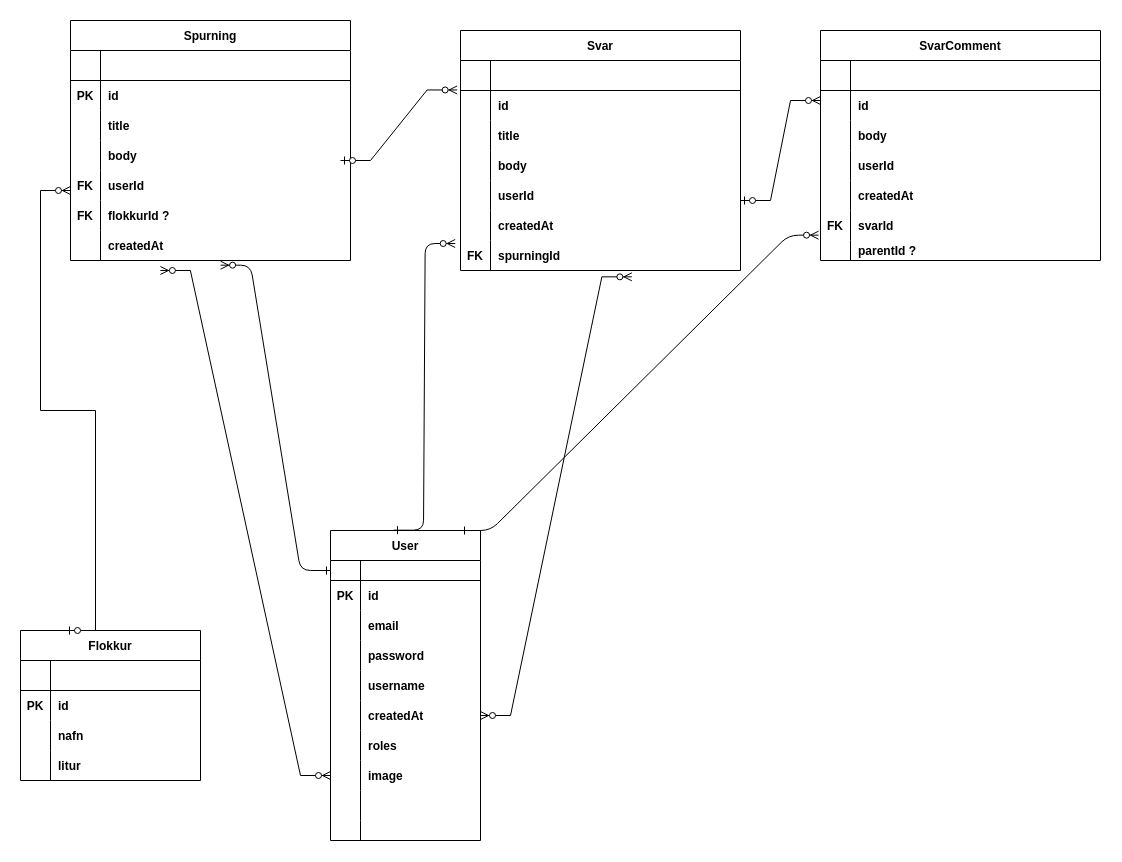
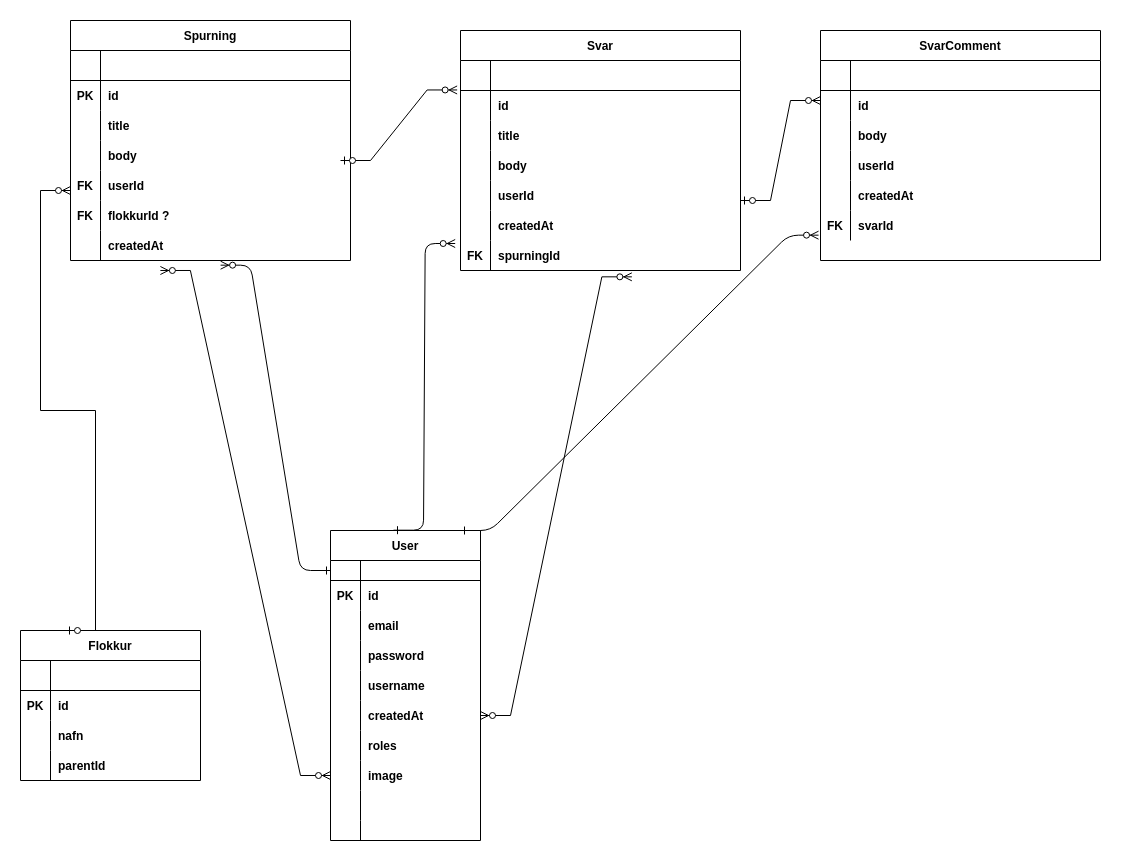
- <mxCell id="98" value="parentId ?" style="shape=partialRectangle;overflow=hidden;connectable=0;fillColor=none;top=0;left=0;bottom=0;right=0;align=left;spacingLeft=6;fontStyle=1" vertex="1" parent="96"><mxGeometry x="30" width="250" height="20" as="geometry"><mxRectangle width="250" height="20" as="alternateBounds" /></mxGeometry></mxCell>
- <mxCell id="111" value="litur" style="shape=partialRectangle;connectable=0;fillColor=none;top=0;left=0;bottom=0;right=0;align=left;spacingLeft=6;overflow=hidden;fontStyle=1" vertex="1" parent="109"><mxGeometry x="30" width="150" height="30" as="geometry"><mxRectangle width="150" height="30" as="alternateBounds" /></mxGeometry></mxCell>
+ <mxCell id="111" value="parentId" style="shape=partialRectangle;connectable=0;fillColor=none;top=0;left=0;bottom=0;right=0;align=left;spacingLeft=6;overflow=hidden;fontStyle=1" vertex="1" parent="109"><mxGeometry x="30" width="150" height="30" as="geometry"><mxRectangle width="150" height="30" as="alternateBounds" /></mxGeometry></mxCell>
